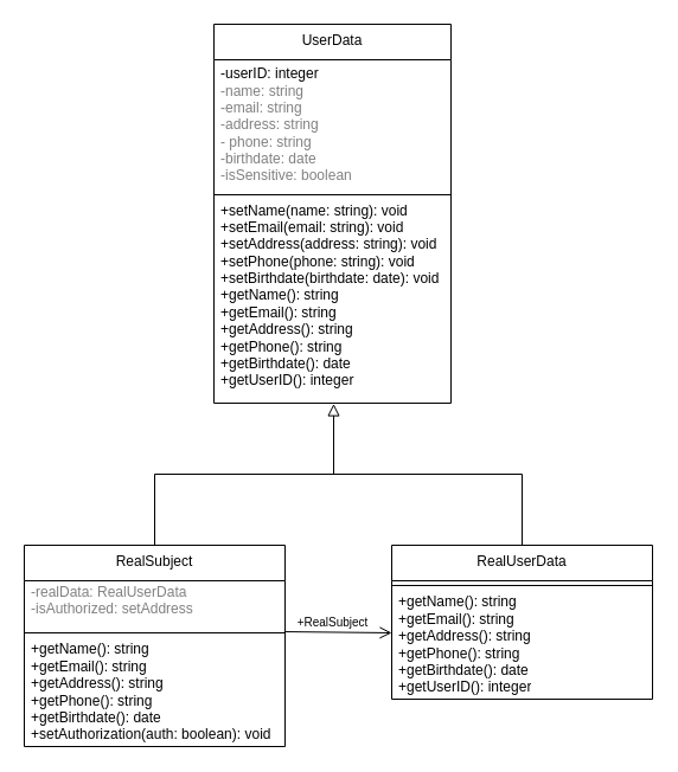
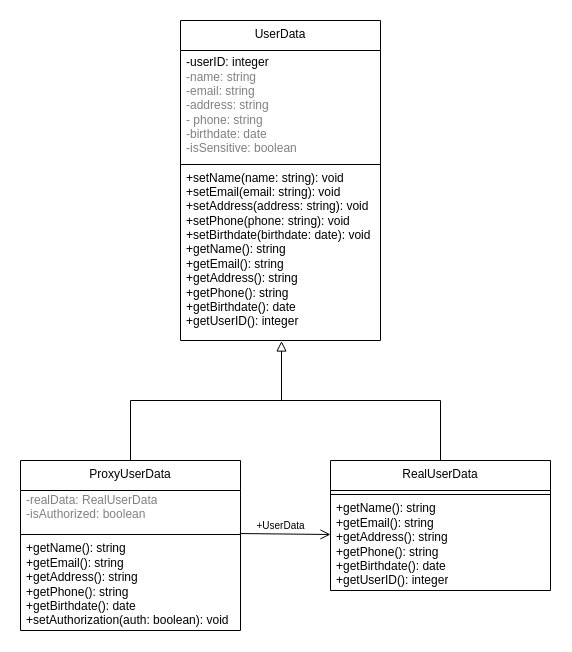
- <mxCell id="6" value="RealSubject" style="swimlane;fontStyle=0;align=center;verticalAlign=top;childLayout=stackLayout;horizontal=1;startSize=30;horizontalStack=0;resizeParent=1;resizeParentMax=0;resizeLast=0;collapsible=0;marginBottom=0;html=1;whiteSpace=wrap;" vertex="1" parent="1"><mxGeometry x="20" y="460" width="220" height="170" as="geometry" /></mxCell>
+ <mxCell id="6" value="ProxyUserData" style="swimlane;fontStyle=0;align=center;verticalAlign=top;childLayout=stackLayout;horizontal=1;startSize=30;horizontalStack=0;resizeParent=1;resizeParentMax=0;resizeLast=0;collapsible=0;marginBottom=0;html=1;whiteSpace=wrap;" vertex="1" parent="1"><mxGeometry x="20" y="460" width="220" height="170" as="geometry" /></mxCell>
- <mxCell id="7" value="&lt;span style=&quot;background-color: transparent;&quot;&gt;-realData: RealUserData&lt;/span&gt;&lt;br&gt;&lt;span style=&quot;background-color: transparent;&quot;&gt;-isAuthorized: setAddress&lt;/span&gt;&lt;div&gt;&lt;br/&gt;&lt;/div&gt;" style="text;html=1;strokeColor=none;fillColor=none;align=left;verticalAlign=middle;spacingLeft=4;spacingRight=4;overflow=hidden;rotatable=0;points=[[0,0.5],[1,0.5]];portConstraint=eastwest;fontColor=#808080;whiteSpace=wrap;" vertex="1" parent="6"><mxGeometry y="30" width="220" height="40" as="geometry" /></mxCell>
+ <mxCell id="7" value="&lt;span style=&quot;background-color: transparent;&quot;&gt;-realData: RealUserData&lt;/span&gt;&lt;br&gt;&lt;span style=&quot;background-color: transparent;&quot;&gt;-isAuthorized: boolean&lt;/span&gt;&lt;div&gt;&lt;br/&gt;&lt;/div&gt;" style="text;html=1;strokeColor=none;fillColor=none;align=left;verticalAlign=middle;spacingLeft=4;spacingRight=4;overflow=hidden;rotatable=0;points=[[0,0.5],[1,0.5]];portConstraint=eastwest;fontColor=#808080;whiteSpace=wrap;" vertex="1" parent="6"><mxGeometry y="30" width="220" height="40" as="geometry" /></mxCell>
- <mxCell id="15" value="+RealSubject" style="text;html=1;align=center;verticalAlign=middle;resizable=0;points=[];autosize=1;strokeColor=none;fillColor=none;fontSize=10;" vertex="1" parent="1"><mxGeometry x="240" y="510" width="80" height="30" as="geometry" /></mxCell>
+ <mxCell id="15" value="+UserData" style="text;html=1;align=center;verticalAlign=middle;resizable=0;points=[];autosize=1;strokeColor=none;fillColor=none;fontSize=10;" vertex="1" parent="1"><mxGeometry x="240" y="510" width="80" height="30" as="geometry" /></mxCell>
